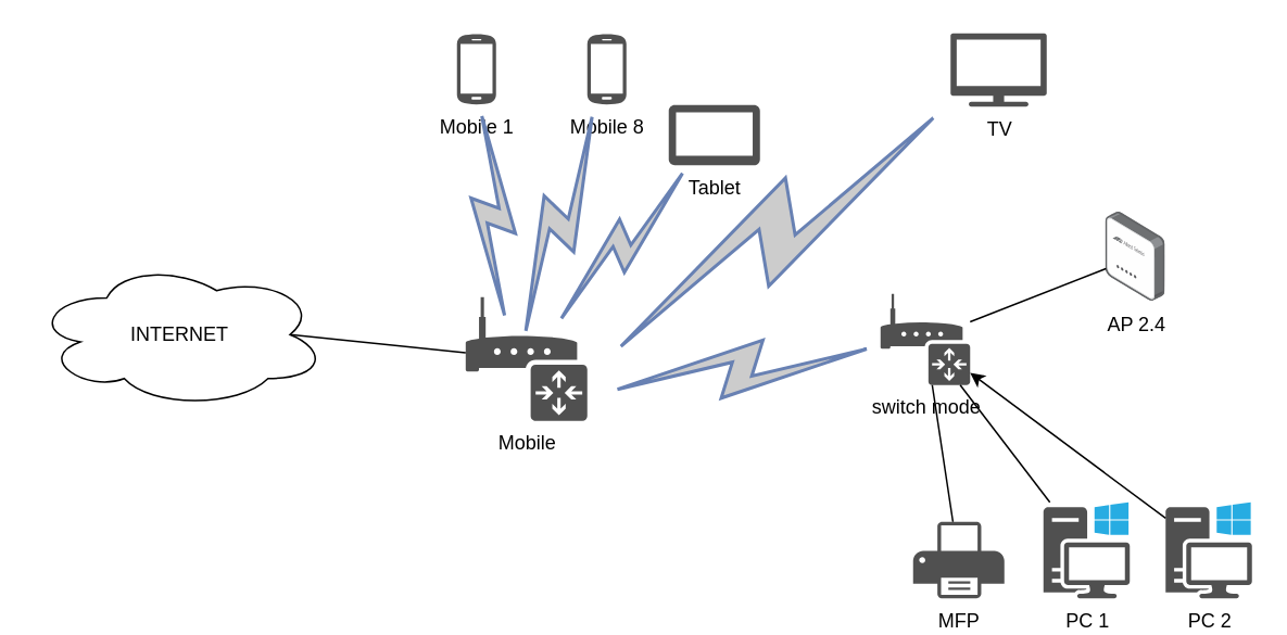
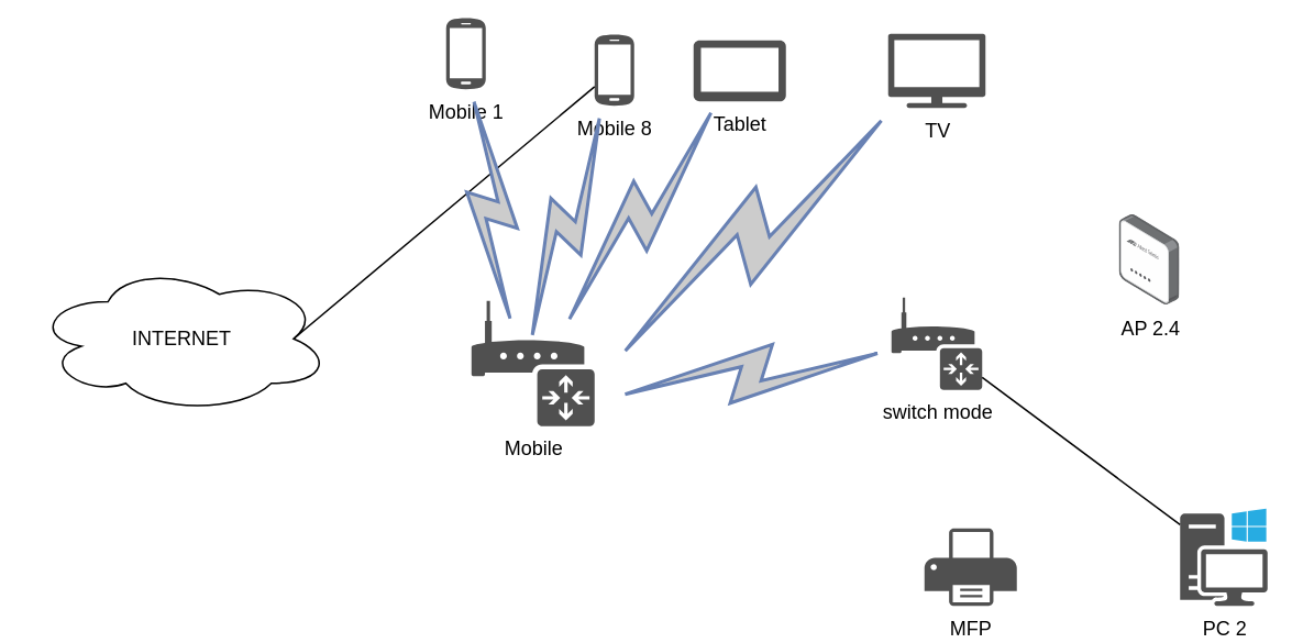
- <mxCell id="6" value="&lt;div&gt;Mobile 1&lt;/div&gt;" style="sketch=0;pointerEvents=1;shadow=0;dashed=0;html=1;strokeColor=none;fillColor=#505050;labelPosition=center;verticalLabelPosition=bottom;verticalAlign=top;outlineConnect=0;align=center;shape=mxgraph.office.devices.cell_phone_android_standalone;" vertex="1" parent="1"><mxGeometry x="280" y="20" width="24" height="44" as="geometry" /></mxCell>
+ <mxCell id="6" value="&lt;div&gt;Mobile 1&lt;/div&gt;" style="sketch=0;pointerEvents=1;shadow=0;dashed=0;html=1;strokeColor=none;fillColor=#505050;labelPosition=center;verticalLabelPosition=bottom;verticalAlign=top;outlineConnect=0;align=center;shape=mxgraph.office.devices.cell_phone_android_standalone;" vertex="1" parent="1"><mxGeometry x="270" y="10" width="24" height="44" as="geometry" /></mxCell>
- <mxCell id="5" value="TV" style="sketch=0;pointerEvents=1;shadow=0;dashed=0;html=1;strokeColor=none;fillColor=#505050;labelPosition=center;verticalLabelPosition=bottom;verticalAlign=top;outlineConnect=0;align=center;shape=mxgraph.office.devices.tv;" vertex="1" parent="1"><mxGeometry x="583" y="20" width="59" height="45" as="geometry" /></mxCell>
+ <mxCell id="5" value="TV" style="sketch=0;pointerEvents=1;shadow=0;dashed=0;html=1;strokeColor=none;fillColor=#505050;labelPosition=center;verticalLabelPosition=bottom;verticalAlign=top;outlineConnect=0;align=center;shape=mxgraph.office.devices.tv;" vertex="1" parent="1"><mxGeometry x="538" y="20" width="59" height="45" as="geometry" /></mxCell>
- <mxCell id="8" value="Tablet" style="sketch=0;pointerEvents=1;shadow=0;dashed=0;html=1;strokeColor=none;fillColor=#505050;labelPosition=center;verticalLabelPosition=bottom;verticalAlign=top;outlineConnect=0;align=center;shape=mxgraph.office.devices.tablet_android;" vertex="1" parent="1"><mxGeometry x="410" y="64" width="56" height="37" as="geometry" /></mxCell>
+ <mxCell id="8" value="Tablet" style="sketch=0;pointerEvents=1;shadow=0;dashed=0;html=1;strokeColor=none;fillColor=#505050;labelPosition=center;verticalLabelPosition=bottom;verticalAlign=top;outlineConnect=0;align=center;shape=mxgraph.office.devices.tablet_android;" vertex="1" parent="1"><mxGeometry x="420" y="24" width="56" height="37" as="geometry" /></mxCell>
- <mxCell id="17" value="" style="endArrow=none;html=1;rounded=0;" edge="1" parent="1" source="9" target="11"><mxGeometry width="50" height="50" relative="1" as="geometry"><mxPoint x="450" y="170" as="sourcePoint" /><mxPoint x="500" y="120" as="targetPoint" /></mxGeometry></mxCell>
- <mxCell id="13" value="" style="endArrow=none;html=1;rounded=0;exitX=0.875;exitY=0.5;exitDx=0;exitDy=0;exitPerimeter=0;" edge="1" parent="1" source="12" target="4"><mxGeometry width="50" height="50" relative="1" as="geometry"><mxPoint x="390" y="220" as="sourcePoint" /><mxPoint x="440" y="170" as="targetPoint" /></mxGeometry></mxCell>
+ <mxCell id="13" value="" style="endArrow=none;html=1;rounded=0;exitX=0.875;exitY=0.5;exitDx=0;exitDy=0;exitPerimeter=0;" edge="1" parent="1" source="12" target="7"><mxGeometry width="50" height="50" relative="1" as="geometry"><mxPoint x="390" y="220" as="sourcePoint" /><mxPoint x="440" y="170" as="targetPoint" /></mxGeometry></mxCell>
- <mxCell id="16" value="" style="endArrow=classic;html=1;rounded=0;" edge="1" parent="1" source="3" target="9"><mxGeometry width="50" height="50" relative="1" as="geometry"><mxPoint x="665" y="220" as="sourcePoint" /><mxPoint x="715" y="170" as="targetPoint" /></mxGeometry></mxCell>
+ <mxCell id="16" value="" style="endArrow=none;html=1;rounded=0;" edge="1" parent="1" source="3" target="9"><mxGeometry width="50" height="50" relative="1" as="geometry"><mxPoint x="665" y="220" as="sourcePoint" /><mxPoint x="715" y="170" as="targetPoint" /></mxGeometry></mxCell>
- <mxCell id="15" value="" style="endArrow=none;html=1;rounded=0;" edge="1" parent="1" source="2" target="9"><mxGeometry width="50" height="50" relative="1" as="geometry"><mxPoint x="616" y="270" as="sourcePoint" /><mxPoint x="666" y="220" as="targetPoint" /></mxGeometry></mxCell>
- <mxCell id="14" value="" style="endArrow=none;html=1;rounded=0;" edge="1" parent="1" source="10" target="9"><mxGeometry width="50" height="50" relative="1" as="geometry"><mxPoint x="550" y="310" as="sourcePoint" /><mxPoint x="580" y="240" as="targetPoint" /></mxGeometry></mxCell>
- <mxCell id="2" value="PC 1" style="sketch=0;pointerEvents=1;shadow=0;dashed=0;html=1;strokeColor=none;fillColor=#505050;labelPosition=center;verticalLabelPosition=bottom;verticalAlign=top;outlineConnect=0;align=center;shape=mxgraph.office.devices.workstation_pc;" vertex="1" parent="1"><mxGeometry x="640" y="308" width="53" height="59" as="geometry" /></mxCell>
